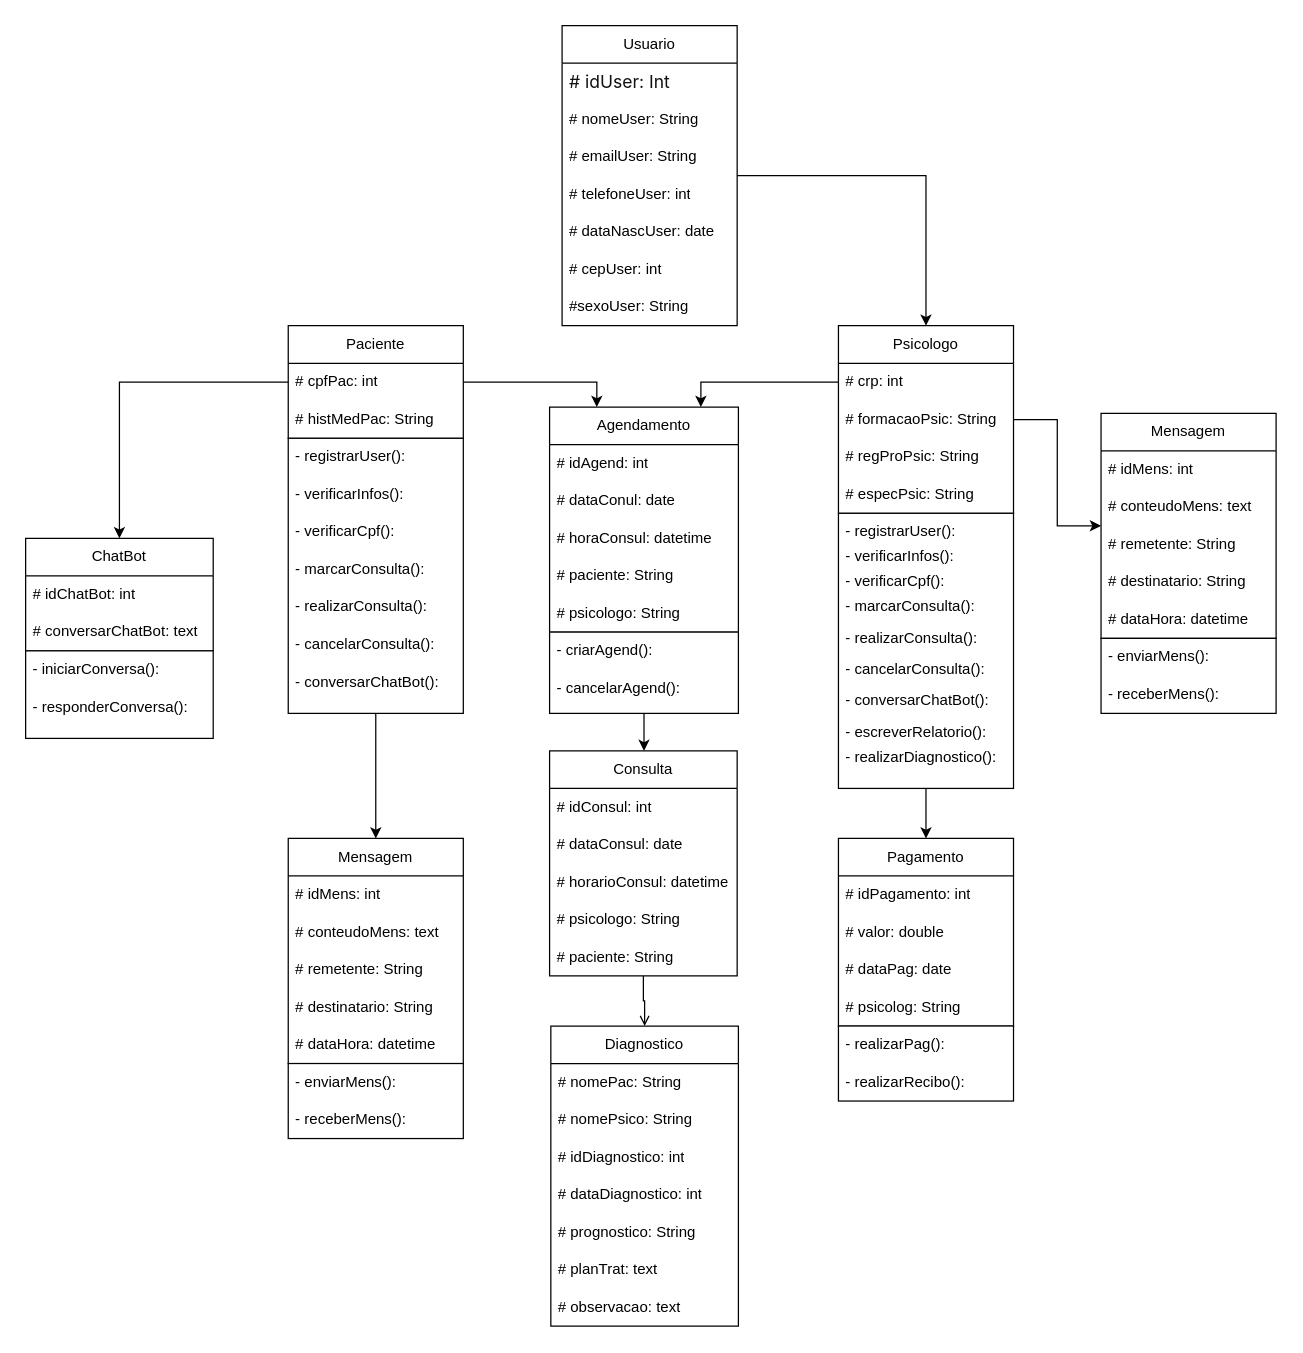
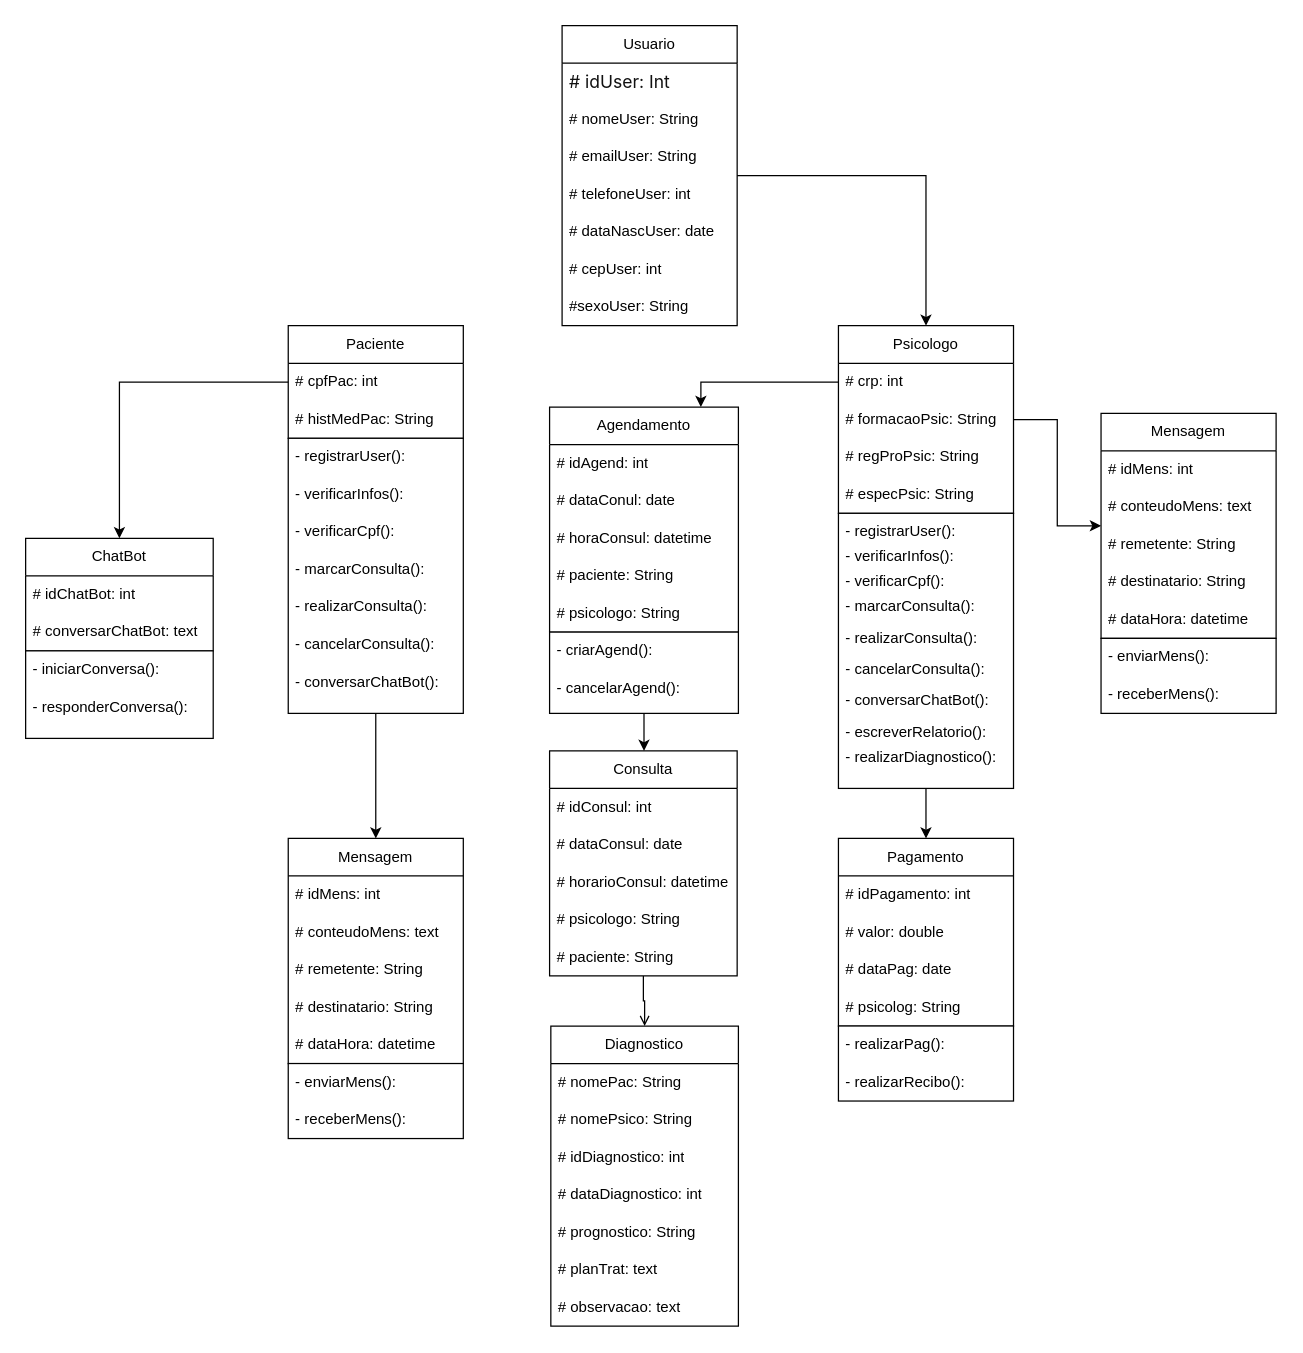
- <mxCell id="80" style="edgeStyle=orthogonalEdgeStyle;rounded=0;orthogonalLoop=1;jettySize=auto;html=1;entryX=0.25;entryY=0;entryDx=0;entryDy=0;" edge="1" parent="1" source="13" target="65"><mxGeometry relative="1" as="geometry" /></mxCell>
